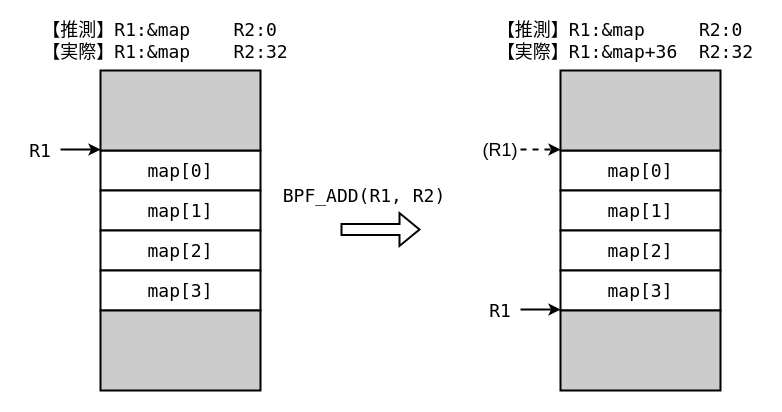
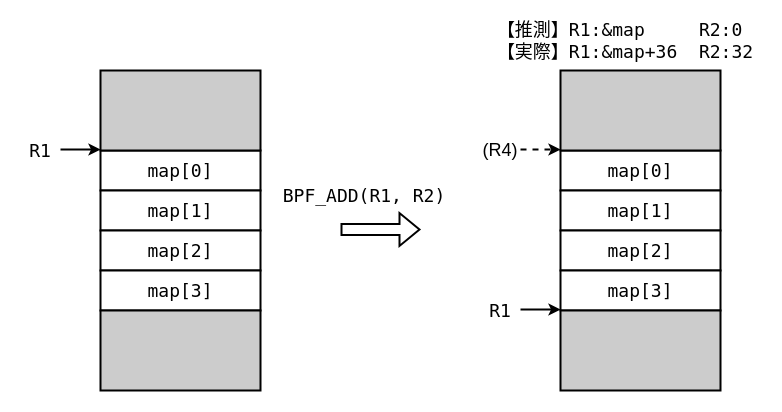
- <mxCell id="10" value="&lt;pre&gt;【推測】R1:&amp;amp;map    R2:0 &lt;br&gt;【実際】R1:&amp;amp;map    R2:32&lt;br&gt;&lt;/pre&gt;" style="text;html=1;align=center;verticalAlign=middle;whiteSpace=wrap;rounded=0;labelBackgroundColor=none;fontSize=18;" vertex="1" parent="1"><mxGeometry x="30" y="20" width="270" height="40" as="geometry" /></mxCell>
- <mxCell id="21" value="(R1)" style="text;html=1;align=center;verticalAlign=middle;whiteSpace=wrap;rounded=0;labelBackgroundColor=none;fontSize=18;" vertex="1" parent="1"><mxGeometry x="480" y="130" width="40" height="40" as="geometry" /></mxCell>
+ <mxCell id="21" value="(R4)" style="text;html=1;align=center;verticalAlign=middle;whiteSpace=wrap;rounded=0;labelBackgroundColor=none;fontSize=18;" vertex="1" parent="1"><mxGeometry x="480" y="130" width="40" height="40" as="geometry" /></mxCell>
